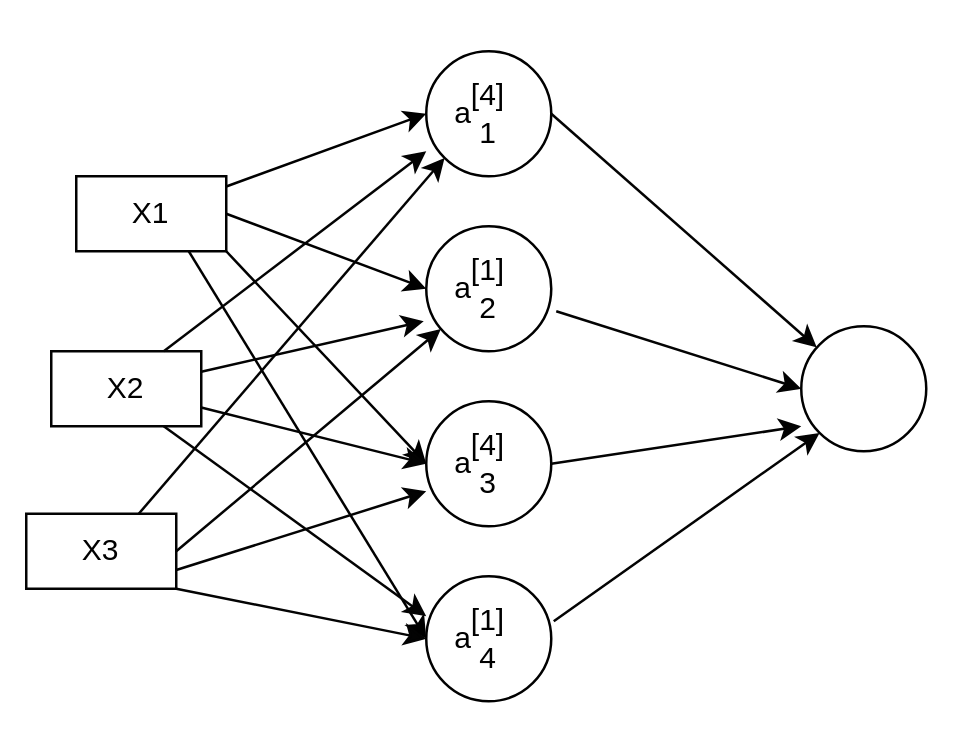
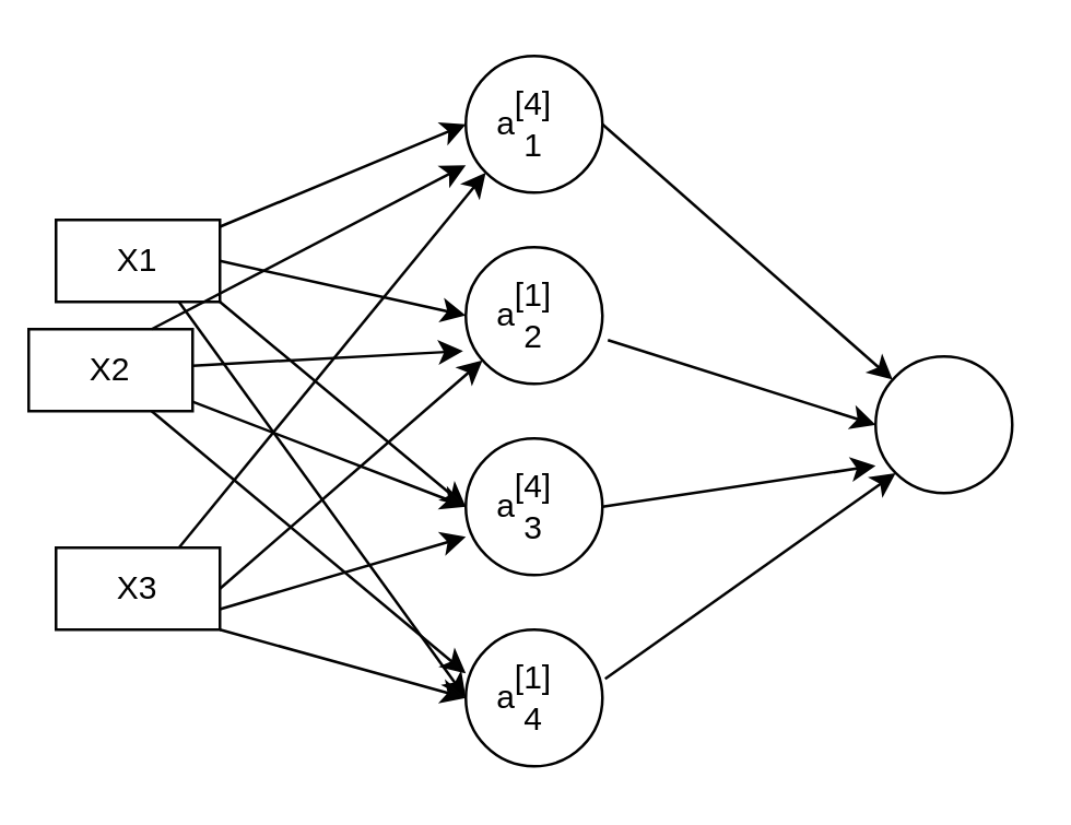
- <mxCell id="2" value="X1" style="text;align=center;html=1;verticalAlign=middle;whiteSpace=wrap;rounded=0;strokeColor=default;" vertex="1" parent="1"><mxGeometry x="30" y="70" width="60" height="30" as="geometry" /></mxCell>
+ <mxCell id="2" value="X1" style="text;align=center;html=1;verticalAlign=middle;whiteSpace=wrap;rounded=0;strokeColor=default;" vertex="1" parent="1"><mxGeometry x="20" y="80" width="60" height="30" as="geometry" /></mxCell>
- <mxCell id="3" value="X2" style="text;strokeColor=#030303;align=center;fillColor=none;html=1;verticalAlign=middle;whiteSpace=wrap;rounded=0;" vertex="1" parent="1"><mxGeometry x="20" y="140" width="60" height="30" as="geometry" /></mxCell>
+ <mxCell id="3" value="X2" style="text;strokeColor=#030303;align=center;fillColor=none;html=1;verticalAlign=middle;whiteSpace=wrap;rounded=0;" vertex="1" parent="1"><mxGeometry x="10" y="120" width="60" height="30" as="geometry" /></mxCell>
- <mxCell id="4" value="X3" style="text;strokeColor=#030303;align=center;fillColor=none;html=1;verticalAlign=middle;whiteSpace=wrap;rounded=0;" vertex="1" parent="1"><mxGeometry x="10" y="205" width="60" height="30" as="geometry" /></mxCell>
+ <mxCell id="4" value="X3" style="text;strokeColor=#030303;align=center;fillColor=none;html=1;verticalAlign=middle;whiteSpace=wrap;rounded=0;" vertex="1" parent="1"><mxGeometry x="20" y="200" width="60" height="30" as="geometry" /></mxCell>
